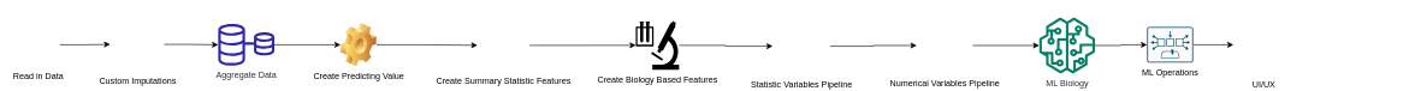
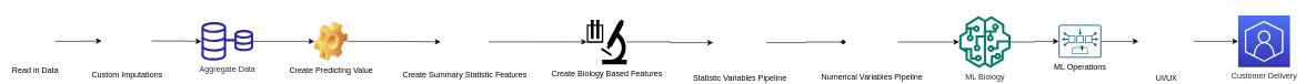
- <mxCell id="14" style="edgeStyle=orthogonalEdgeStyle;rounded=0;orthogonalLoop=1;jettySize=auto;html=1;entryX=0;entryY=0.5;entryDx=0;entryDy=0;" edge="1" parent="1" source="15" target="17"><mxGeometry relative="1" as="geometry" /></mxCell>
+ <mxCell id="14" style="edgeStyle=orthogonalEdgeStyle;rounded=0;orthogonalLoop=1;jettySize=auto;html=1;entryX=0;entryY=0.5;entryDx=0;entryDy=0;endArrow=diamond;" edge="1" parent="1" source="15" target="17"><mxGeometry relative="1" as="geometry" /></mxCell>
+ <mxCell id="22" value="" style="edgeStyle=orthogonalEdgeStyle;rounded=0;orthogonalLoop=1;jettySize=auto;html=1;" edge="1" parent="1" source="23" target="24"><mxGeometry relative="1" as="geometry" /></mxCell>
+ <mxCell id="24" value="Customer Delivery" style="sketch=0;points=[[0,0,0],[0.25,0,0],[0.5,0,0],[0.75,0,0],[1,0,0],[0,1,0],[0.25,1,0],[0.5,1,0],[0.75,1,0],[1,1,0],[0,0.25,0],[0,0.5,0],[0,0.75,0],[1,0.25,0],[1,0.5,0],[1,0.75,0]];outlineConnect=0;fontColor=#232F3E;gradientColor=#4D72F3;gradientDirection=north;fillColor=#3334B9;strokeColor=#ffffff;dashed=0;verticalLabelPosition=bottom;verticalAlign=top;align=center;html=1;fontSize=12;fontStyle=0;aspect=fixed;shape=mxgraph.aws4.resourceIcon;resIcon=mxgraph.aws4.customer_enablement;" vertex="1" parent="1"><mxGeometry x="1860" y="23" width="78" height="78" as="geometry" /></mxCell>
